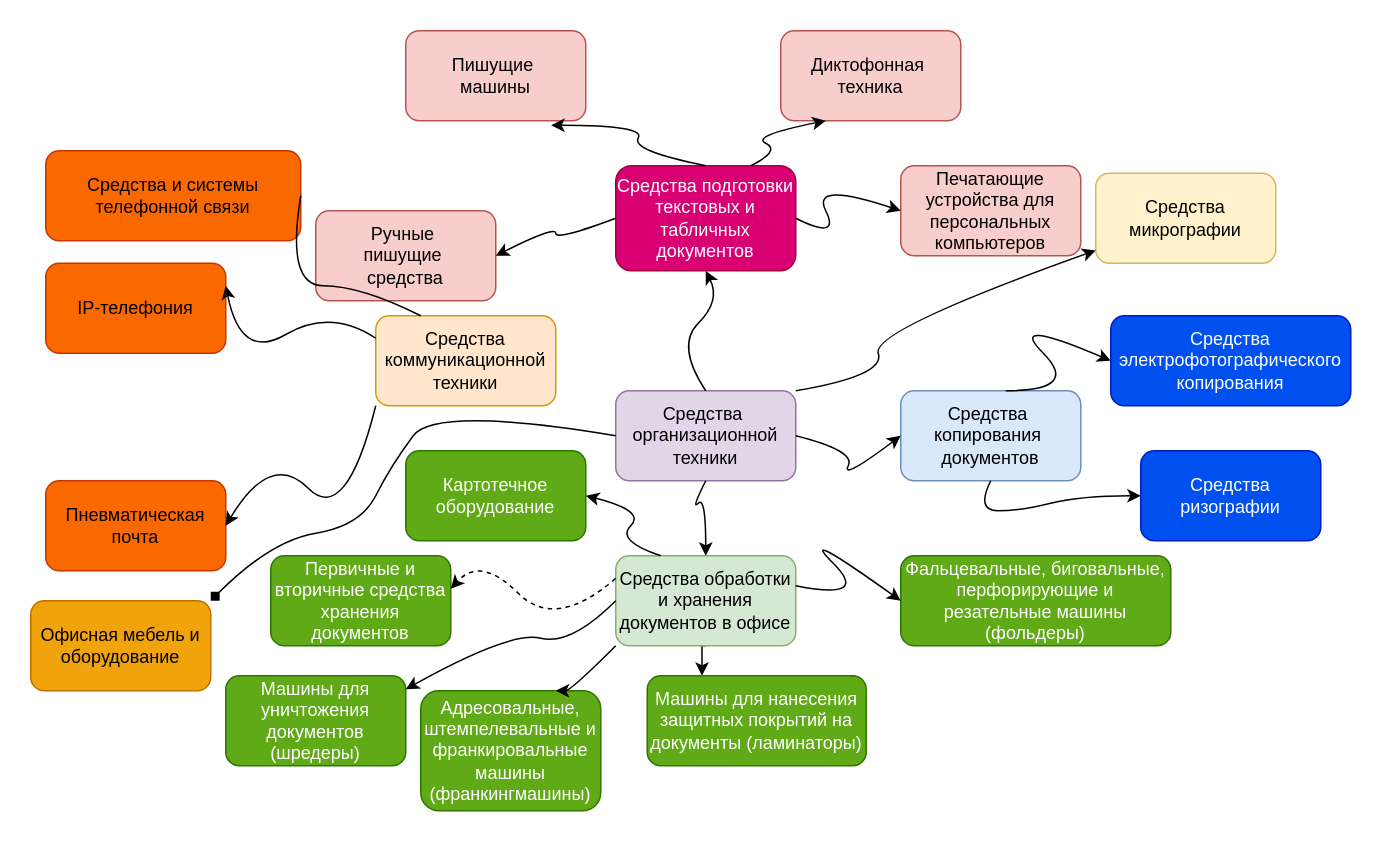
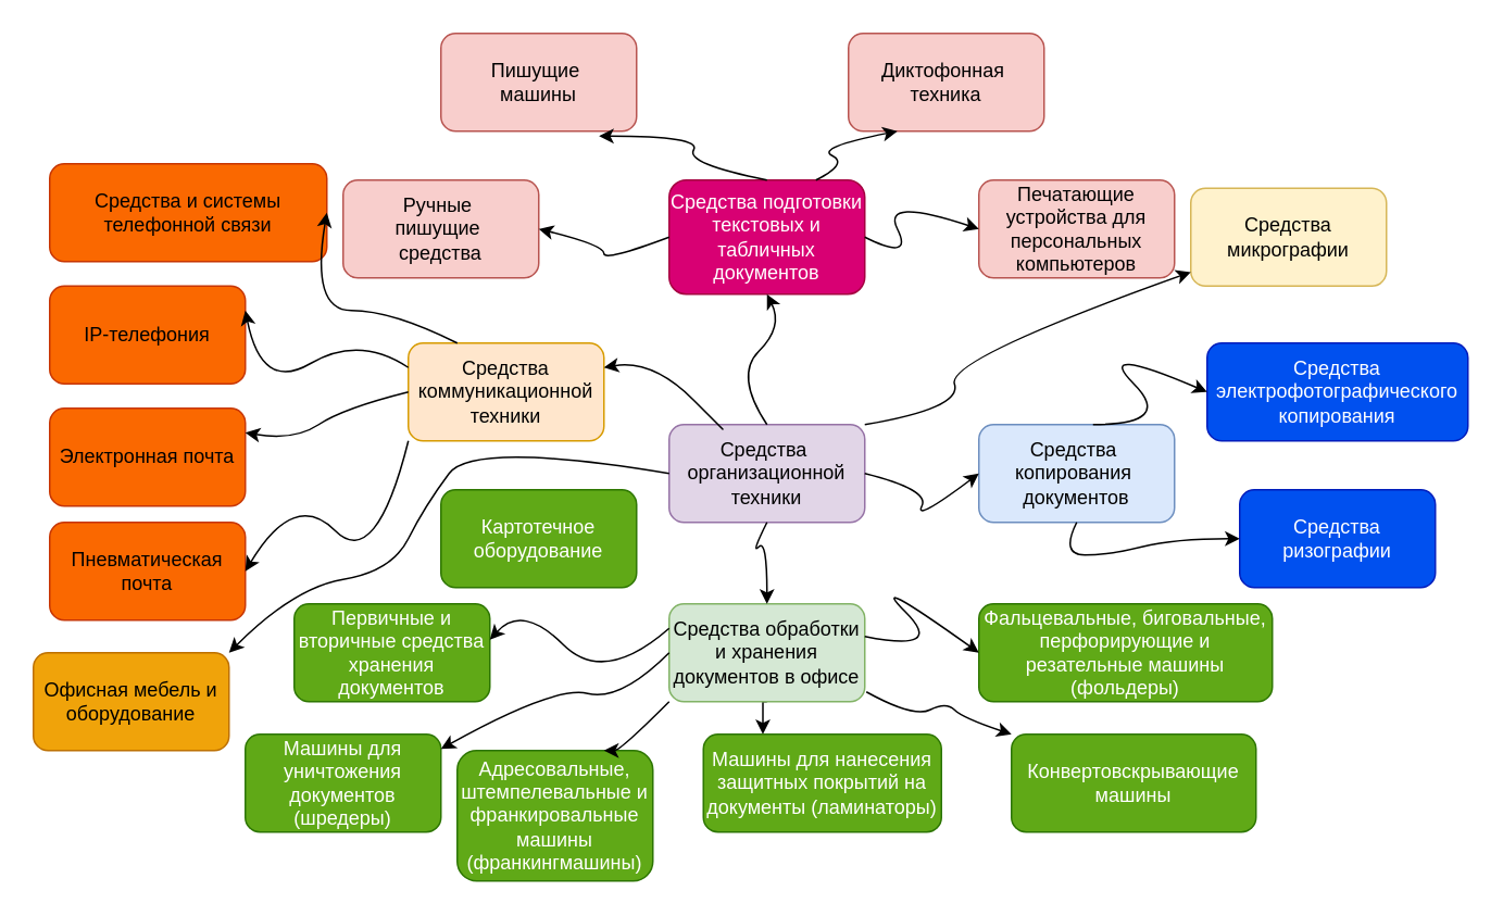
- <mxCell id="42" value="" style="curved=1;endArrow=none;html=1;rounded=0;entryX=1;entryY=0.5;entryDx=0;entryDy=0;exitX=0.25;exitY=0;exitDx=0;exitDy=0;" edge="1" parent="1" source="37" target="38"><mxGeometry width="50" height="50" relative="1" as="geometry"><mxPoint x="190" y="240" as="sourcePoint" /><mxPoint x="240" y="190" as="targetPoint" /><Array as="points"><mxPoint x="240" y="190" /><mxPoint x="190" y="190" /></Array></mxGeometry></mxCell>
+ <mxCell id="42" value="" style="curved=1;endArrow=classic;html=1;rounded=0;entryX=1;entryY=0.5;entryDx=0;entryDy=0;exitX=0.25;exitY=0;exitDx=0;exitDy=0;" edge="1" parent="1" source="37" target="38"><mxGeometry width="50" height="50" relative="1" as="geometry"><mxPoint x="190" y="240" as="sourcePoint" /><mxPoint x="240" y="190" as="targetPoint" /><Array as="points"><mxPoint x="240" y="190" /><mxPoint x="190" y="190" /></Array></mxGeometry></mxCell>
- <mxCell id="4" value="Ручные&amp;nbsp;&lt;br&gt;пишущие&amp;nbsp;&lt;br&gt;средства" style="rounded=1;whiteSpace=wrap;html=1;fillColor=#f8cecc;strokeColor=#b85450;" vertex="1" parent="1"><mxGeometry x="210" y="140" width="120" height="60" as="geometry" /></mxCell>
+ <mxCell id="4" value="Ручные&amp;nbsp;&lt;br&gt;пишущие&amp;nbsp;&lt;br&gt;средства" style="rounded=1;whiteSpace=wrap;html=1;fillColor=#f8cecc;strokeColor=#b85450;" vertex="1" parent="1"><mxGeometry x="210" y="110" width="120" height="60" as="geometry" /></mxCell>
+ <mxCell id="46" value="" style="curved=1;endArrow=classic;html=1;rounded=0;entryX=1;entryY=0.25;entryDx=0;entryDy=0;exitX=0.25;exitY=0;exitDx=0;exitDy=0;" edge="1" parent="1" source="2" target="37"><mxGeometry width="50" height="50" relative="1" as="geometry"><mxPoint x="400" y="270" as="sourcePoint" /><mxPoint x="450" y="220" as="targetPoint" /><Array as="points"><mxPoint x="450" y="270" /><mxPoint x="400" y="220" /></Array></mxGeometry></mxCell>
+ <mxCell id="44" value="" style="curved=1;endArrow=classic;html=1;rounded=0;entryX=1;entryY=0.25;entryDx=0;entryDy=0;exitX=0;exitY=0.5;exitDx=0;exitDy=0;" edge="1" parent="1" source="37" target="40"><mxGeometry width="50" height="50" relative="1" as="geometry"><mxPoint x="180" y="320" as="sourcePoint" /><mxPoint x="230" y="270" as="targetPoint" /><Array as="points"><mxPoint x="210" y="250" /><mxPoint x="180" y="270" /></Array></mxGeometry></mxCell>
+ <mxCell id="40" value="Электронная почта" style="rounded=1;whiteSpace=wrap;html=1;fillColor=#fa6800;fontColor=#000000;strokeColor=#C73500;" vertex="1" parent="1"><mxGeometry x="30" y="250" width="120" height="60" as="geometry" /></mxCell>
- <mxCell id="36" value="" style="curved=1;endArrow=classic;html=1;rounded=0;entryX=1;entryY=0.5;entryDx=0;entryDy=0;exitX=0.25;exitY=0;exitDx=0;exitDy=0;" edge="1" parent="1" source="13" target="20"><mxGeometry width="50" height="50" relative="1" as="geometry"><mxPoint x="300" y="290" as="sourcePoint" /><mxPoint x="350" y="240" as="targetPoint" /><Array as="points"><mxPoint x="410" y="360" /><mxPoint x="430" y="340" /></Array></mxGeometry></mxCell>
- <mxCell id="48" value="" style="curved=1;endArrow=diamond;html=1;rounded=0;entryX=1;entryY=0;entryDx=0;entryDy=0;exitX=0;exitY=0.5;exitDx=0;exitDy=0;" edge="1" parent="1" source="2" target="47"><mxGeometry width="50" height="50" relative="1" as="geometry"><mxPoint x="230" y="380" as="sourcePoint" /><mxPoint x="280" y="330" as="targetPoint" /><Array as="points"><mxPoint x="290" y="270" /><mxPoint x="260" y="310" /><mxPoint x="240" y="350" /><mxPoint x="180" y="360" /></Array></mxGeometry></mxCell>
+ <mxCell id="48" value="" style="curved=1;endArrow=classic;html=1;rounded=0;entryX=1;entryY=0;entryDx=0;entryDy=0;exitX=0;exitY=0.5;exitDx=0;exitDy=0;" edge="1" parent="1" source="2" target="47"><mxGeometry width="50" height="50" relative="1" as="geometry"><mxPoint x="230" y="380" as="sourcePoint" /><mxPoint x="280" y="330" as="targetPoint" /><Array as="points"><mxPoint x="290" y="270" /><mxPoint x="260" y="310" /><mxPoint x="240" y="350" /><mxPoint x="180" y="360" /></Array></mxGeometry></mxCell>
- <mxCell id="35" value="" style="curved=1;endArrow=classic;html=1;rounded=0;entryX=1;entryY=0.367;entryDx=0;entryDy=0;entryPerimeter=0;exitX=0;exitY=0.25;exitDx=0;exitDy=0;dashed=1;" edge="1" parent="1" source="13" target="19"><mxGeometry width="50" height="50" relative="1" as="geometry"><mxPoint x="320" y="420" as="sourcePoint" /><mxPoint x="370" y="370" as="targetPoint" /><Array as="points"><mxPoint x="370" y="420" /><mxPoint x="320" y="370" /></Array></mxGeometry></mxCell>
+ <mxCell id="35" value="" style="curved=1;endArrow=classic;html=1;rounded=0;entryX=1;entryY=0.367;entryDx=0;entryDy=0;entryPerimeter=0;exitX=0;exitY=0.25;exitDx=0;exitDy=0;" edge="1" parent="1" source="13" target="19"><mxGeometry width="50" height="50" relative="1" as="geometry"><mxPoint x="320" y="420" as="sourcePoint" /><mxPoint x="370" y="370" as="targetPoint" /><Array as="points"><mxPoint x="370" y="420" /><mxPoint x="320" y="370" /></Array></mxGeometry></mxCell>
+ <mxCell id="32" value="" style="curved=1;endArrow=classic;html=1;rounded=0;exitX=1.008;exitY=0.9;exitDx=0;exitDy=0;exitPerimeter=0;entryX=0;entryY=0;entryDx=0;entryDy=0;" edge="1" parent="1" source="13" target="15"><mxGeometry width="50" height="50" relative="1" as="geometry"><mxPoint x="540" y="470" as="sourcePoint" /><mxPoint x="590" y="420" as="targetPoint" /><Array as="points"><mxPoint x="560" y="440" /><mxPoint x="580" y="430" /><mxPoint x="590" y="440" /></Array></mxGeometry></mxCell>
+ <mxCell id="15" value="Конвертовскрывающие машины" style="rounded=1;whiteSpace=wrap;html=1;fillColor=#60a917;fontColor=#ffffff;strokeColor=#2D7600;" vertex="1" parent="1"><mxGeometry x="620" y="450" width="150" height="60" as="geometry" /></mxCell>
